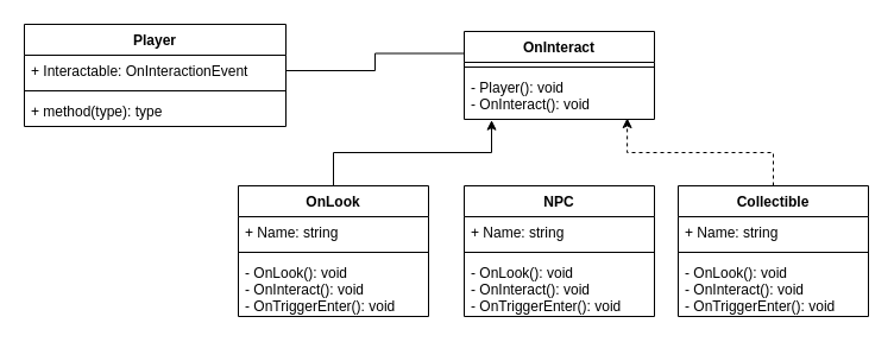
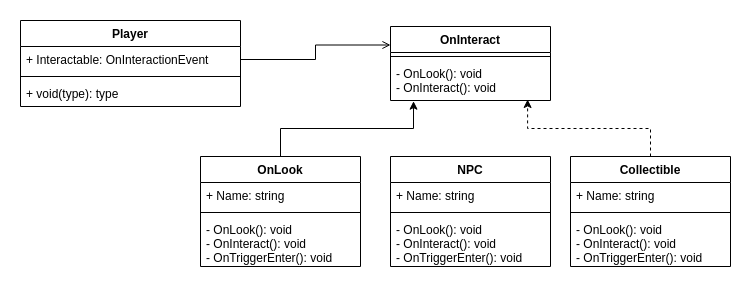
- <mxCell id="23" style="edgeStyle=orthogonalEdgeStyle;rounded=0;orthogonalLoop=1;jettySize=auto;html=1;entryX=0;entryY=0.25;entryDx=0;entryDy=0;endArrow=none;endFill=0;" edge="1" parent="1" source="6" target="2"><mxGeometry relative="1" as="geometry" /></mxCell>
+ <mxCell id="23" style="edgeStyle=orthogonalEdgeStyle;rounded=0;orthogonalLoop=1;jettySize=auto;html=1;entryX=0;entryY=0.25;entryDx=0;entryDy=0;endArrow=open;endFill=0;" edge="1" parent="1" source="6" target="2"><mxGeometry relative="1" as="geometry" /></mxCell>
- <mxCell id="4" value="- Player(): void&#10;- OnInteract(): void" style="text;strokeColor=none;fillColor=none;align=left;verticalAlign=top;spacingLeft=4;spacingRight=4;overflow=hidden;rotatable=0;points=[[0,0.5],[1,0.5]];portConstraint=eastwest;" vertex="1" parent="2"><mxGeometry y="34" width="160" height="40" as="geometry" /></mxCell>
+ <mxCell id="4" value="- OnLook(): void&#10;- OnInteract(): void" style="text;strokeColor=none;fillColor=none;align=left;verticalAlign=top;spacingLeft=4;spacingRight=4;overflow=hidden;rotatable=0;points=[[0,0.5],[1,0.5]];portConstraint=eastwest;" vertex="1" parent="2"><mxGeometry y="34" width="160" height="40" as="geometry" /></mxCell>
- <mxCell id="8" value="+ method(type): type" style="text;strokeColor=none;fillColor=none;align=left;verticalAlign=top;spacingLeft=4;spacingRight=4;overflow=hidden;rotatable=0;points=[[0,0.5],[1,0.5]];portConstraint=eastwest;" vertex="1" parent="5"><mxGeometry y="60" width="220" height="26" as="geometry" /></mxCell>
+ <mxCell id="8" value="+ void(type): type" style="text;strokeColor=none;fillColor=none;align=left;verticalAlign=top;spacingLeft=4;spacingRight=4;overflow=hidden;rotatable=0;points=[[0,0.5],[1,0.5]];portConstraint=eastwest;" vertex="1" parent="5"><mxGeometry y="60" width="220" height="26" as="geometry" /></mxCell>
